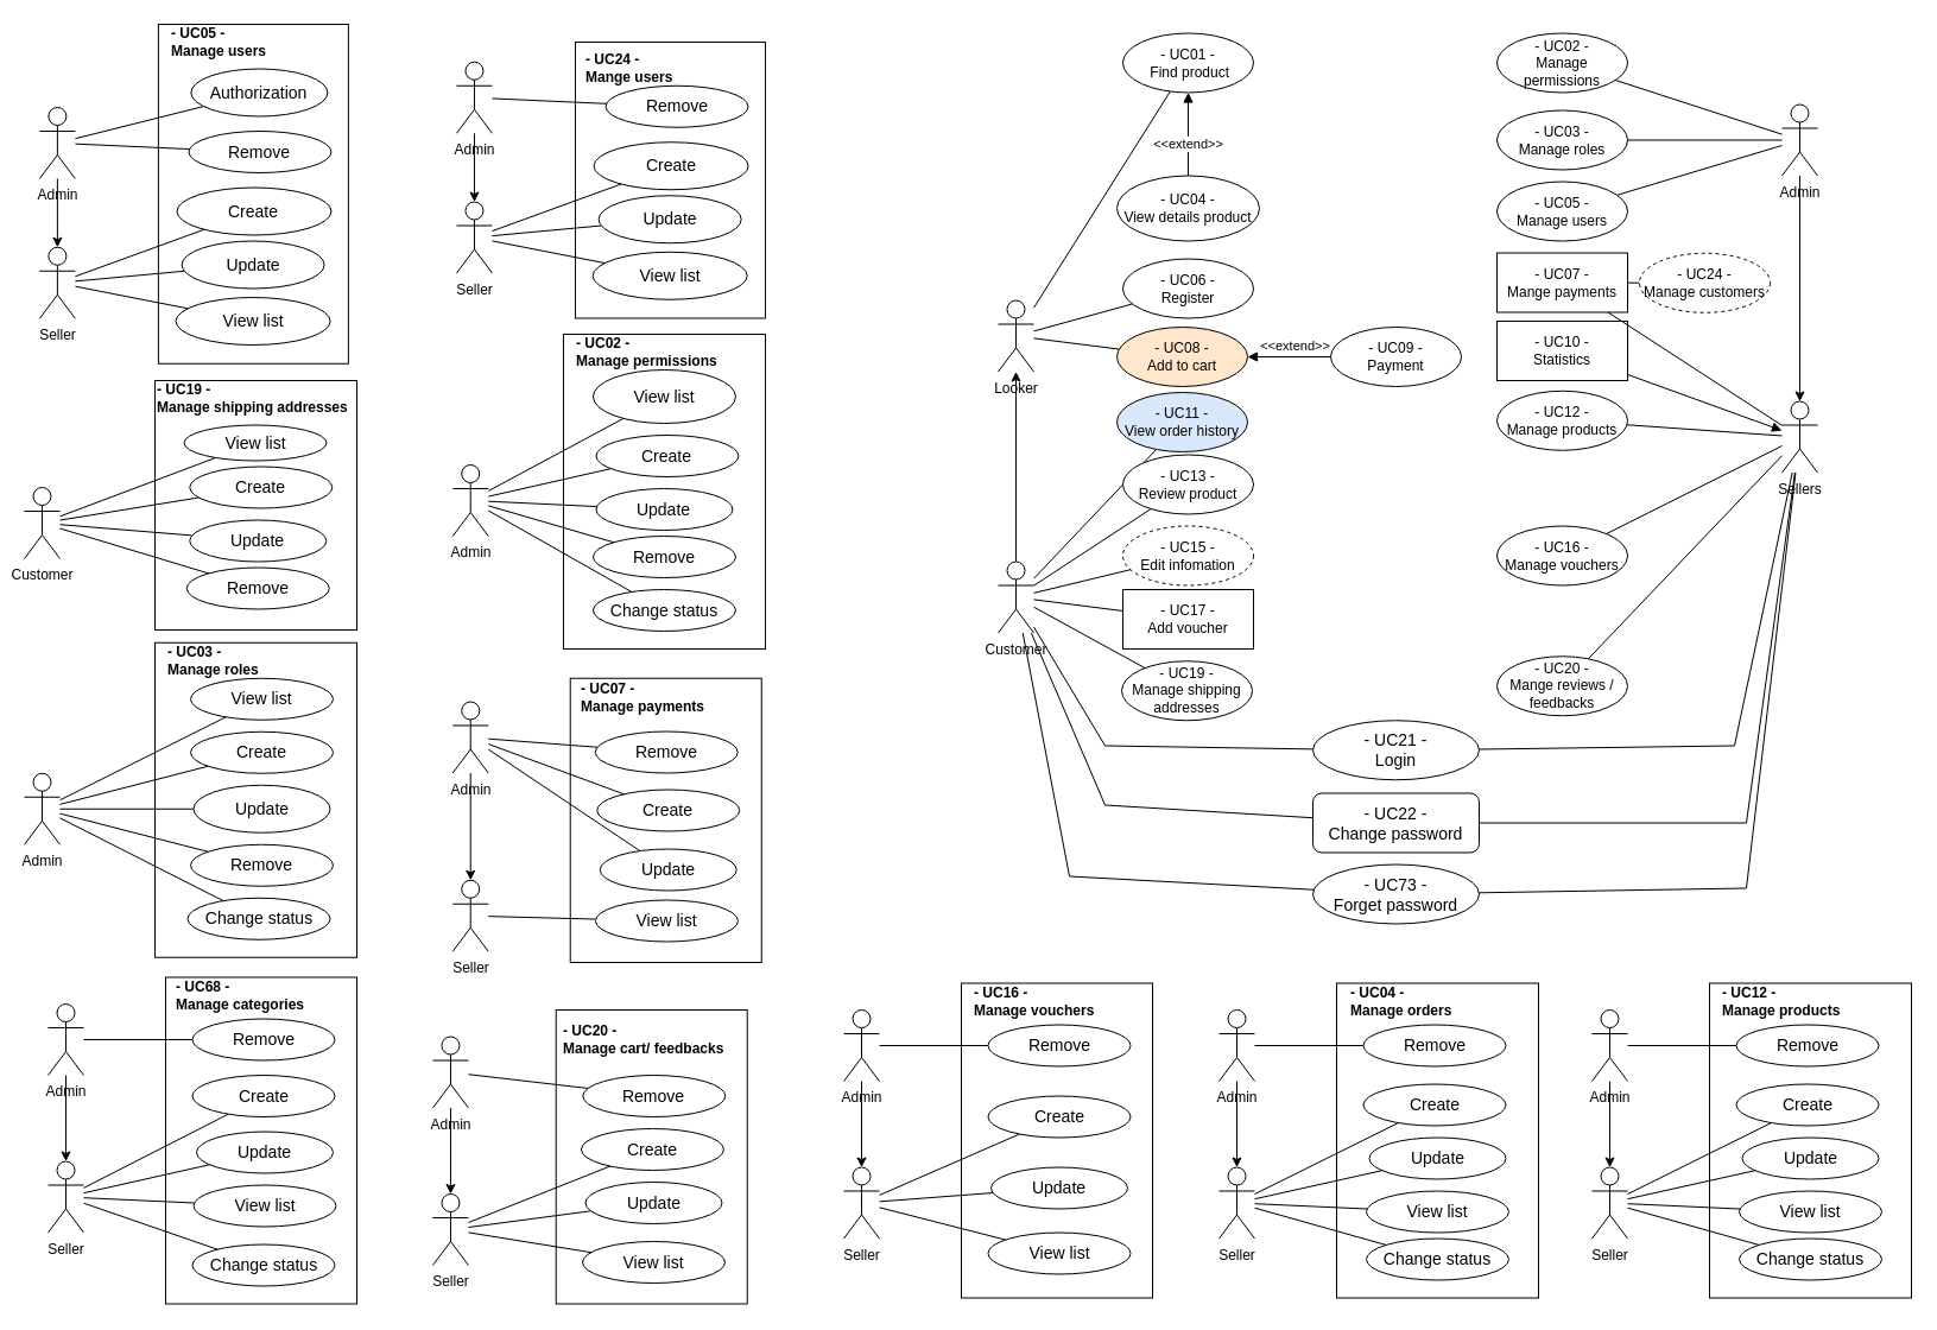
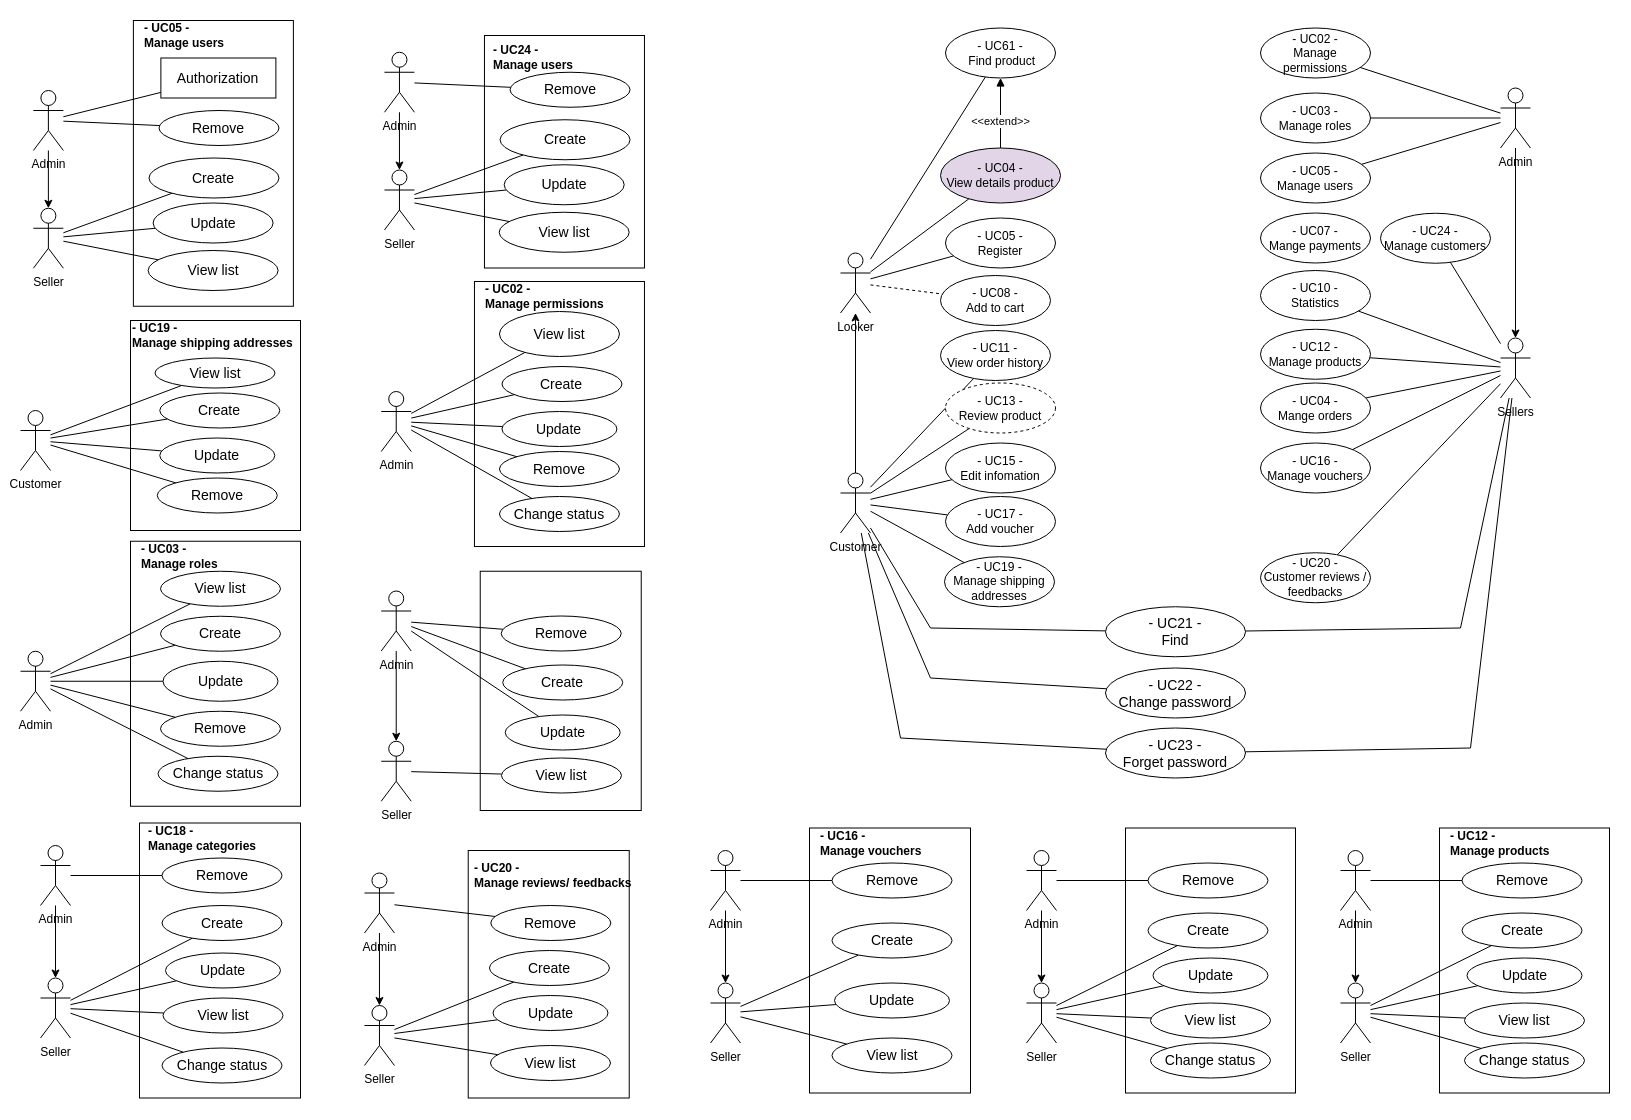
- <mxCell id="5" value="- UC01 -&lt;br&gt;&amp;nbsp;Find product" style="ellipse;whiteSpace=wrap;html=1;" parent="1" vertex="1"><mxGeometry x="945" y="27.5" width="110" height="50" as="geometry" /></mxCell>
+ <mxCell id="5" value="- UC61 -&lt;br&gt;&amp;nbsp;Find product" style="ellipse;whiteSpace=wrap;html=1;" parent="1" vertex="1"><mxGeometry x="945" y="27.5" width="110" height="50" as="geometry" /></mxCell>
- <mxCell id="198" value="- UC24 -&lt;br&gt;Mange users" style="text;html=1;strokeColor=none;fillColor=none;align=left;verticalAlign=middle;whiteSpace=wrap;rounded=0;fontStyle=1" parent="1" vertex="1"><mxGeometry x="491.3" y="41.75" width="141.77" height="30" as="geometry" /></mxCell>
+ <mxCell id="198" value="- UC24 -&lt;br&gt;Manage users" style="text;html=1;strokeColor=none;fillColor=none;align=left;verticalAlign=middle;whiteSpace=wrap;rounded=0;fontStyle=1" parent="1" vertex="1"><mxGeometry x="491.3" y="41.75" width="141.77" height="30" as="geometry" /></mxCell>
- <mxCell id="57" value="Authorization" style="ellipse;whiteSpace=wrap;html=1;fontSize=14;" parent="1" vertex="1"><mxGeometry x="160.39" y="57.5" width="115" height="40" as="geometry" /></mxCell>
+ <mxCell id="57" value="Authorization" style="whiteSpace=wrap;html=1;fontSize=14;rounded=0;" parent="1" vertex="1"><mxGeometry x="160.39" y="57.5" width="115" height="40" as="geometry" /></mxCell>
- <mxCell id="13" value="- UC04 -&lt;br&gt;View details product" style="ellipse;whiteSpace=wrap;html=1;" parent="1" vertex="1"><mxGeometry x="940" y="147.5" width="120" height="55" as="geometry" /></mxCell>
+ <mxCell id="13" value="- UC04 -&lt;br&gt;View details product" style="ellipse;whiteSpace=wrap;html=1;fillColor=#e1d5e7;" parent="1" vertex="1"><mxGeometry x="940" y="147.5" width="120" height="55" as="geometry" /></mxCell>
+ <mxCell id="14" value="" style="endArrow=none;html=1;rounded=0;" parent="1" source="2" target="13" edge="1"><mxGeometry width="50" height="50" relative="1" as="geometry"><mxPoint x="880" y="295.5" as="sourcePoint" /><mxPoint x="994" y="317.5" as="targetPoint" /></mxGeometry></mxCell>
- <mxCell id="158" value="- UC07 -&lt;br&gt;Mange payments" style="whiteSpace=wrap;html=1;rounded=0;" parent="1" vertex="1"><mxGeometry x="1260" y="212.5" width="110" height="50" as="geometry" /></mxCell>
+ <mxCell id="158" value="- UC07 -&lt;br&gt;Mange payments" style="ellipse;whiteSpace=wrap;html=1;" parent="1" vertex="1"><mxGeometry x="1260" y="212.5" width="110" height="50" as="geometry" /></mxCell>
- <mxCell id="193" value="" style="endArrow=none;html=1;rounded=0;" parent="1" source="192" target="158" edge="1"><mxGeometry width="50" height="50" relative="1" as="geometry"><mxPoint x="1356" y="268" as="sourcePoint" /><mxPoint x="1510" y="368" as="targetPoint" /></mxGeometry></mxCell>
+ <mxCell id="193" value="" style="endArrow=none;html=1;rounded=0;" parent="1" source="192" target="38" edge="1"><mxGeometry width="50" height="50" relative="1" as="geometry"><mxPoint x="1356" y="268" as="sourcePoint" /><mxPoint x="1510" y="368" as="targetPoint" /></mxGeometry></mxCell>
- <mxCell id="192" value="- UC24 -&lt;br&gt;Manage customers" style="ellipse;whiteSpace=wrap;html=1;dashed=1;" parent="1" vertex="1"><mxGeometry x="1380" y="212.75" width="110" height="50" as="geometry" /></mxCell>
+ <mxCell id="192" value="- UC24 -&lt;br&gt;Manage customers" style="ellipse;whiteSpace=wrap;html=1;" parent="1" vertex="1"><mxGeometry x="1380" y="212.75" width="110" height="50" as="geometry" /></mxCell>
- <mxCell id="6" value="- UC06 -&lt;br&gt;Register" style="ellipse;whiteSpace=wrap;html=1;" parent="1" vertex="1"><mxGeometry x="945" y="217.5" width="110" height="50" as="geometry" /></mxCell>
+ <mxCell id="6" value="- UC05 -&lt;br&gt;Register" style="ellipse;whiteSpace=wrap;html=1;" parent="1" vertex="1"><mxGeometry x="945" y="217.5" width="110" height="50" as="geometry" /></mxCell>
- <mxCell id="26" value="" style="endArrow=none;html=1;rounded=0;" parent="1" source="2" target="25" edge="1"><mxGeometry width="50" height="50" relative="1" as="geometry"><mxPoint x="880" y="291.5" as="sourcePoint" /><mxPoint x="991" y="282.5" as="targetPoint" /></mxGeometry></mxCell>
+ <mxCell id="26" value="" style="endArrow=none;html=1;rounded=0;dashed=1;" parent="1" source="2" target="25" edge="1"><mxGeometry width="50" height="50" relative="1" as="geometry"><mxPoint x="880" y="291.5" as="sourcePoint" /><mxPoint x="991" y="282.5" as="targetPoint" /></mxGeometry></mxCell>
- <mxCell id="35" value="- UC10 -&lt;br&gt;Statistics" style="whiteSpace=wrap;html=1;rounded=0;" parent="1" vertex="1"><mxGeometry x="1260" y="270" width="110" height="50" as="geometry" /></mxCell>
+ <mxCell id="35" value="- UC10 -&lt;br&gt;Statistics" style="ellipse;whiteSpace=wrap;html=1;" parent="1" vertex="1"><mxGeometry x="1260" y="270" width="110" height="50" as="geometry" /></mxCell>
- <mxCell id="25" value="- UC08 -&lt;br&gt;Add to cart" style="ellipse;whiteSpace=wrap;html=1;fillColor=#ffe6cc;" parent="1" vertex="1"><mxGeometry x="940" y="275" width="110" height="50" as="geometry" /></mxCell>
+ <mxCell id="25" value="- UC08 -&lt;br&gt;Add to cart" style="ellipse;whiteSpace=wrap;html=1;" parent="1" vertex="1"><mxGeometry x="940" y="275" width="110" height="50" as="geometry" /></mxCell>
- <mxCell id="28" value="&amp;lt;&amp;lt;extend&amp;gt;&amp;gt;" style="html=1;verticalAlign=bottom;endArrow=block;" parent="1" source="27" target="25" edge="1"><mxGeometry x="-0.143" width="80" relative="1" as="geometry"><mxPoint x="1149.5" y="222.5" as="sourcePoint" /><mxPoint x="1149.5" y="192.5" as="targetPoint" /><mxPoint as="offset" /></mxGeometry></mxCell>
- <mxCell id="27" value="- UC09 -&lt;br&gt;Payment" style="ellipse;whiteSpace=wrap;html=1;" parent="1" vertex="1"><mxGeometry x="1120" y="275" width="110" height="50" as="geometry" /></mxCell>
- <mxCell id="159" value="" style="endArrow=none;html=1;rounded=0;" parent="1" source="158" target="38" edge="1"><mxGeometry width="50" height="50" relative="1" as="geometry"><mxPoint x="1356" y="268.5" as="sourcePoint" /><mxPoint x="1510" y="367.5" as="targetPoint" /></mxGeometry></mxCell>
- <mxCell id="21" value="- UC11 -&lt;br&gt;View order history" style="ellipse;whiteSpace=wrap;html=1;fillColor=#dae8fc;" parent="1" vertex="1"><mxGeometry x="940" y="330" width="110" height="50" as="geometry" /></mxCell>
+ <mxCell id="21" value="- UC11 -&lt;br&gt;View order history" style="ellipse;whiteSpace=wrap;html=1;" parent="1" vertex="1"><mxGeometry x="940" y="330" width="110" height="50" as="geometry" /></mxCell>
- <mxCell id="37" value="" style="endArrow=block;html=1;rounded=0;" parent="1" source="35" target="38" edge="1"><mxGeometry width="50" height="50" relative="1" as="geometry"><mxPoint x="1381" y="338.5" as="sourcePoint" /><mxPoint x="1510" y="270.5" as="targetPoint" /></mxGeometry></mxCell>
+ <mxCell id="37" value="" style="endArrow=none;html=1;rounded=0;" parent="1" source="35" target="38" edge="1"><mxGeometry width="50" height="50" relative="1" as="geometry"><mxPoint x="1381" y="338.5" as="sourcePoint" /><mxPoint x="1510" y="270.5" as="targetPoint" /></mxGeometry></mxCell>
+ <mxCell id="36" value="" style="endArrow=none;html=1;rounded=0;" parent="1" source="34" target="38" edge="1"><mxGeometry width="50" height="50" relative="1" as="geometry"><mxPoint x="1396" y="287.5" as="sourcePoint" /><mxPoint x="1510" y="265.5" as="targetPoint" /></mxGeometry></mxCell>
- <mxCell id="23" value="- UC13 -&lt;br&gt;Review product" style="ellipse;whiteSpace=wrap;html=1;" parent="1" vertex="1"><mxGeometry x="945" y="382.5" width="110" height="50" as="geometry" /></mxCell>
+ <mxCell id="23" value="- UC13 -&lt;br&gt;Review product" style="ellipse;whiteSpace=wrap;html=1;dashed=1;" parent="1" vertex="1"><mxGeometry x="945" y="382.5" width="110" height="50" as="geometry" /></mxCell>
+ <mxCell id="34" value="- UC04 -&lt;br&gt;Mange orders" style="ellipse;whiteSpace=wrap;html=1;" parent="1" vertex="1"><mxGeometry x="1260" y="382.5" width="110" height="50" as="geometry" /></mxCell>
- <mxCell id="19" value="- UC15 -&lt;br&gt;Edit infomation" style="ellipse;whiteSpace=wrap;html=1;dashed=1;" parent="1" vertex="1"><mxGeometry x="945" y="442.5" width="110" height="50" as="geometry" /></mxCell>
+ <mxCell id="19" value="- UC15 -&lt;br&gt;Edit infomation" style="ellipse;whiteSpace=wrap;html=1;" parent="1" vertex="1"><mxGeometry x="945" y="442.5" width="110" height="50" as="geometry" /></mxCell>
- <mxCell id="173" value="- UC17 -&lt;br&gt;Add voucher" style="whiteSpace=wrap;html=1;rounded=0;" parent="1" vertex="1"><mxGeometry x="945" y="496" width="110" height="50" as="geometry" /></mxCell>
+ <mxCell id="173" value="- UC17 -&lt;br&gt;Add voucher" style="ellipse;whiteSpace=wrap;html=1;" parent="1" vertex="1"><mxGeometry x="945" y="496" width="110" height="50" as="geometry" /></mxCell>
- <mxCell id="45" value="- UC20 -&lt;br&gt;Mange reviews / feedbacks" style="ellipse;whiteSpace=wrap;html=1;" parent="1" vertex="1"><mxGeometry x="1260" y="552.25" width="110" height="50" as="geometry" /></mxCell>
+ <mxCell id="45" value="- UC20 -&lt;br&gt;Customer reviews / feedbacks" style="ellipse;whiteSpace=wrap;html=1;" parent="1" vertex="1"><mxGeometry x="1260" y="552.25" width="110" height="50" as="geometry" /></mxCell>
- <mxCell id="165" value="- UC07 -&lt;br&gt;Manage payments" style="text;html=1;strokeColor=none;fillColor=none;align=left;verticalAlign=middle;whiteSpace=wrap;rounded=0;fontStyle=1" parent="1" vertex="1"><mxGeometry x="486.84" y="572.25" width="146.77" height="30" as="geometry" /></mxCell>
- <mxCell id="8" value="- UC21 -&lt;br&gt;Login" style="ellipse;whiteSpace=wrap;html=1;fontSize=14;" parent="1" vertex="1"><mxGeometry x="1105" y="606.25" width="140" height="50" as="geometry" /></mxCell>
+ <mxCell id="8" value="- UC21 -&lt;br&gt;Find" style="ellipse;whiteSpace=wrap;html=1;fontSize=14;" parent="1" vertex="1"><mxGeometry x="1105" y="606.25" width="140" height="50" as="geometry" /></mxCell>
- <mxCell id="9" value="- UC22 -&lt;br&gt;Change password" style="whiteSpace=wrap;html=1;fontSize=14;rounded=1;" parent="1" vertex="1"><mxGeometry x="1105" y="667.5" width="140" height="50" as="geometry" /></mxCell>
+ <mxCell id="9" value="- UC22 -&lt;br&gt;Change password" style="ellipse;whiteSpace=wrap;html=1;fontSize=14;" parent="1" vertex="1"><mxGeometry x="1105" y="667.5" width="140" height="50" as="geometry" /></mxCell>
- <mxCell id="43" value="" style="endArrow=none;html=1;rounded=0;" parent="1" source="9" target="38" edge="1"><mxGeometry width="50" height="50" relative="1" as="geometry"><mxPoint x="1255" y="587.5" as="sourcePoint" /><mxPoint x="1517" y="402.5" as="targetPoint" /><Array as="points"><mxPoint x="1470" y="692.5" /></Array></mxGeometry></mxCell>
- <mxCell id="10" value="- UC73 -&lt;br&gt;Forget password" style="ellipse;whiteSpace=wrap;html=1;fontSize=14;" parent="1" vertex="1"><mxGeometry x="1105" y="727.5" width="140" height="50" as="geometry" /></mxCell>
+ <mxCell id="10" value="- UC23 -&lt;br&gt;Forget password" style="ellipse;whiteSpace=wrap;html=1;fontSize=14;" parent="1" vertex="1"><mxGeometry x="1105" y="727.5" width="140" height="50" as="geometry" /></mxCell>
- <mxCell id="148" value="- UC68 -&lt;br&gt;Manage categories" style="text;html=1;strokeColor=none;fillColor=none;align=left;verticalAlign=middle;whiteSpace=wrap;rounded=0;fontStyle=1" parent="1" vertex="1"><mxGeometry x="146.12" y="822.5" width="146.77" height="30" as="geometry" /></mxCell>
+ <mxCell id="148" value="- UC18 -&lt;br&gt;Manage categories" style="text;html=1;strokeColor=none;fillColor=none;align=left;verticalAlign=middle;whiteSpace=wrap;rounded=0;fontStyle=1" parent="1" vertex="1"><mxGeometry x="146.12" y="822.5" width="146.77" height="30" as="geometry" /></mxCell>
- <mxCell id="107" value="- UC04 -&lt;br&gt;Manage orders" style="text;html=1;strokeColor=none;fillColor=none;align=left;verticalAlign=middle;whiteSpace=wrap;rounded=0;fontStyle=1" parent="1" vertex="1"><mxGeometry x="1134.5" y="827.5" width="151" height="30" as="geometry" /></mxCell>
- <mxCell id="135" value="- UC20 -&lt;br&gt;Manage cart/ feedbacks" style="text;html=1;strokeColor=none;fillColor=none;align=left;verticalAlign=middle;whiteSpace=wrap;rounded=0;fontStyle=1" parent="1" vertex="1"><mxGeometry x="471.84" y="860" width="168.89" height="30" as="geometry" /></mxCell>
+ <mxCell id="135" value="- UC20 -&lt;br&gt;Manage reviews/ feedbacks" style="text;html=1;strokeColor=none;fillColor=none;align=left;verticalAlign=middle;whiteSpace=wrap;rounded=0;fontStyle=1" parent="1" vertex="1"><mxGeometry x="471.84" y="860" width="168.89" height="30" as="geometry" /></mxCell>
